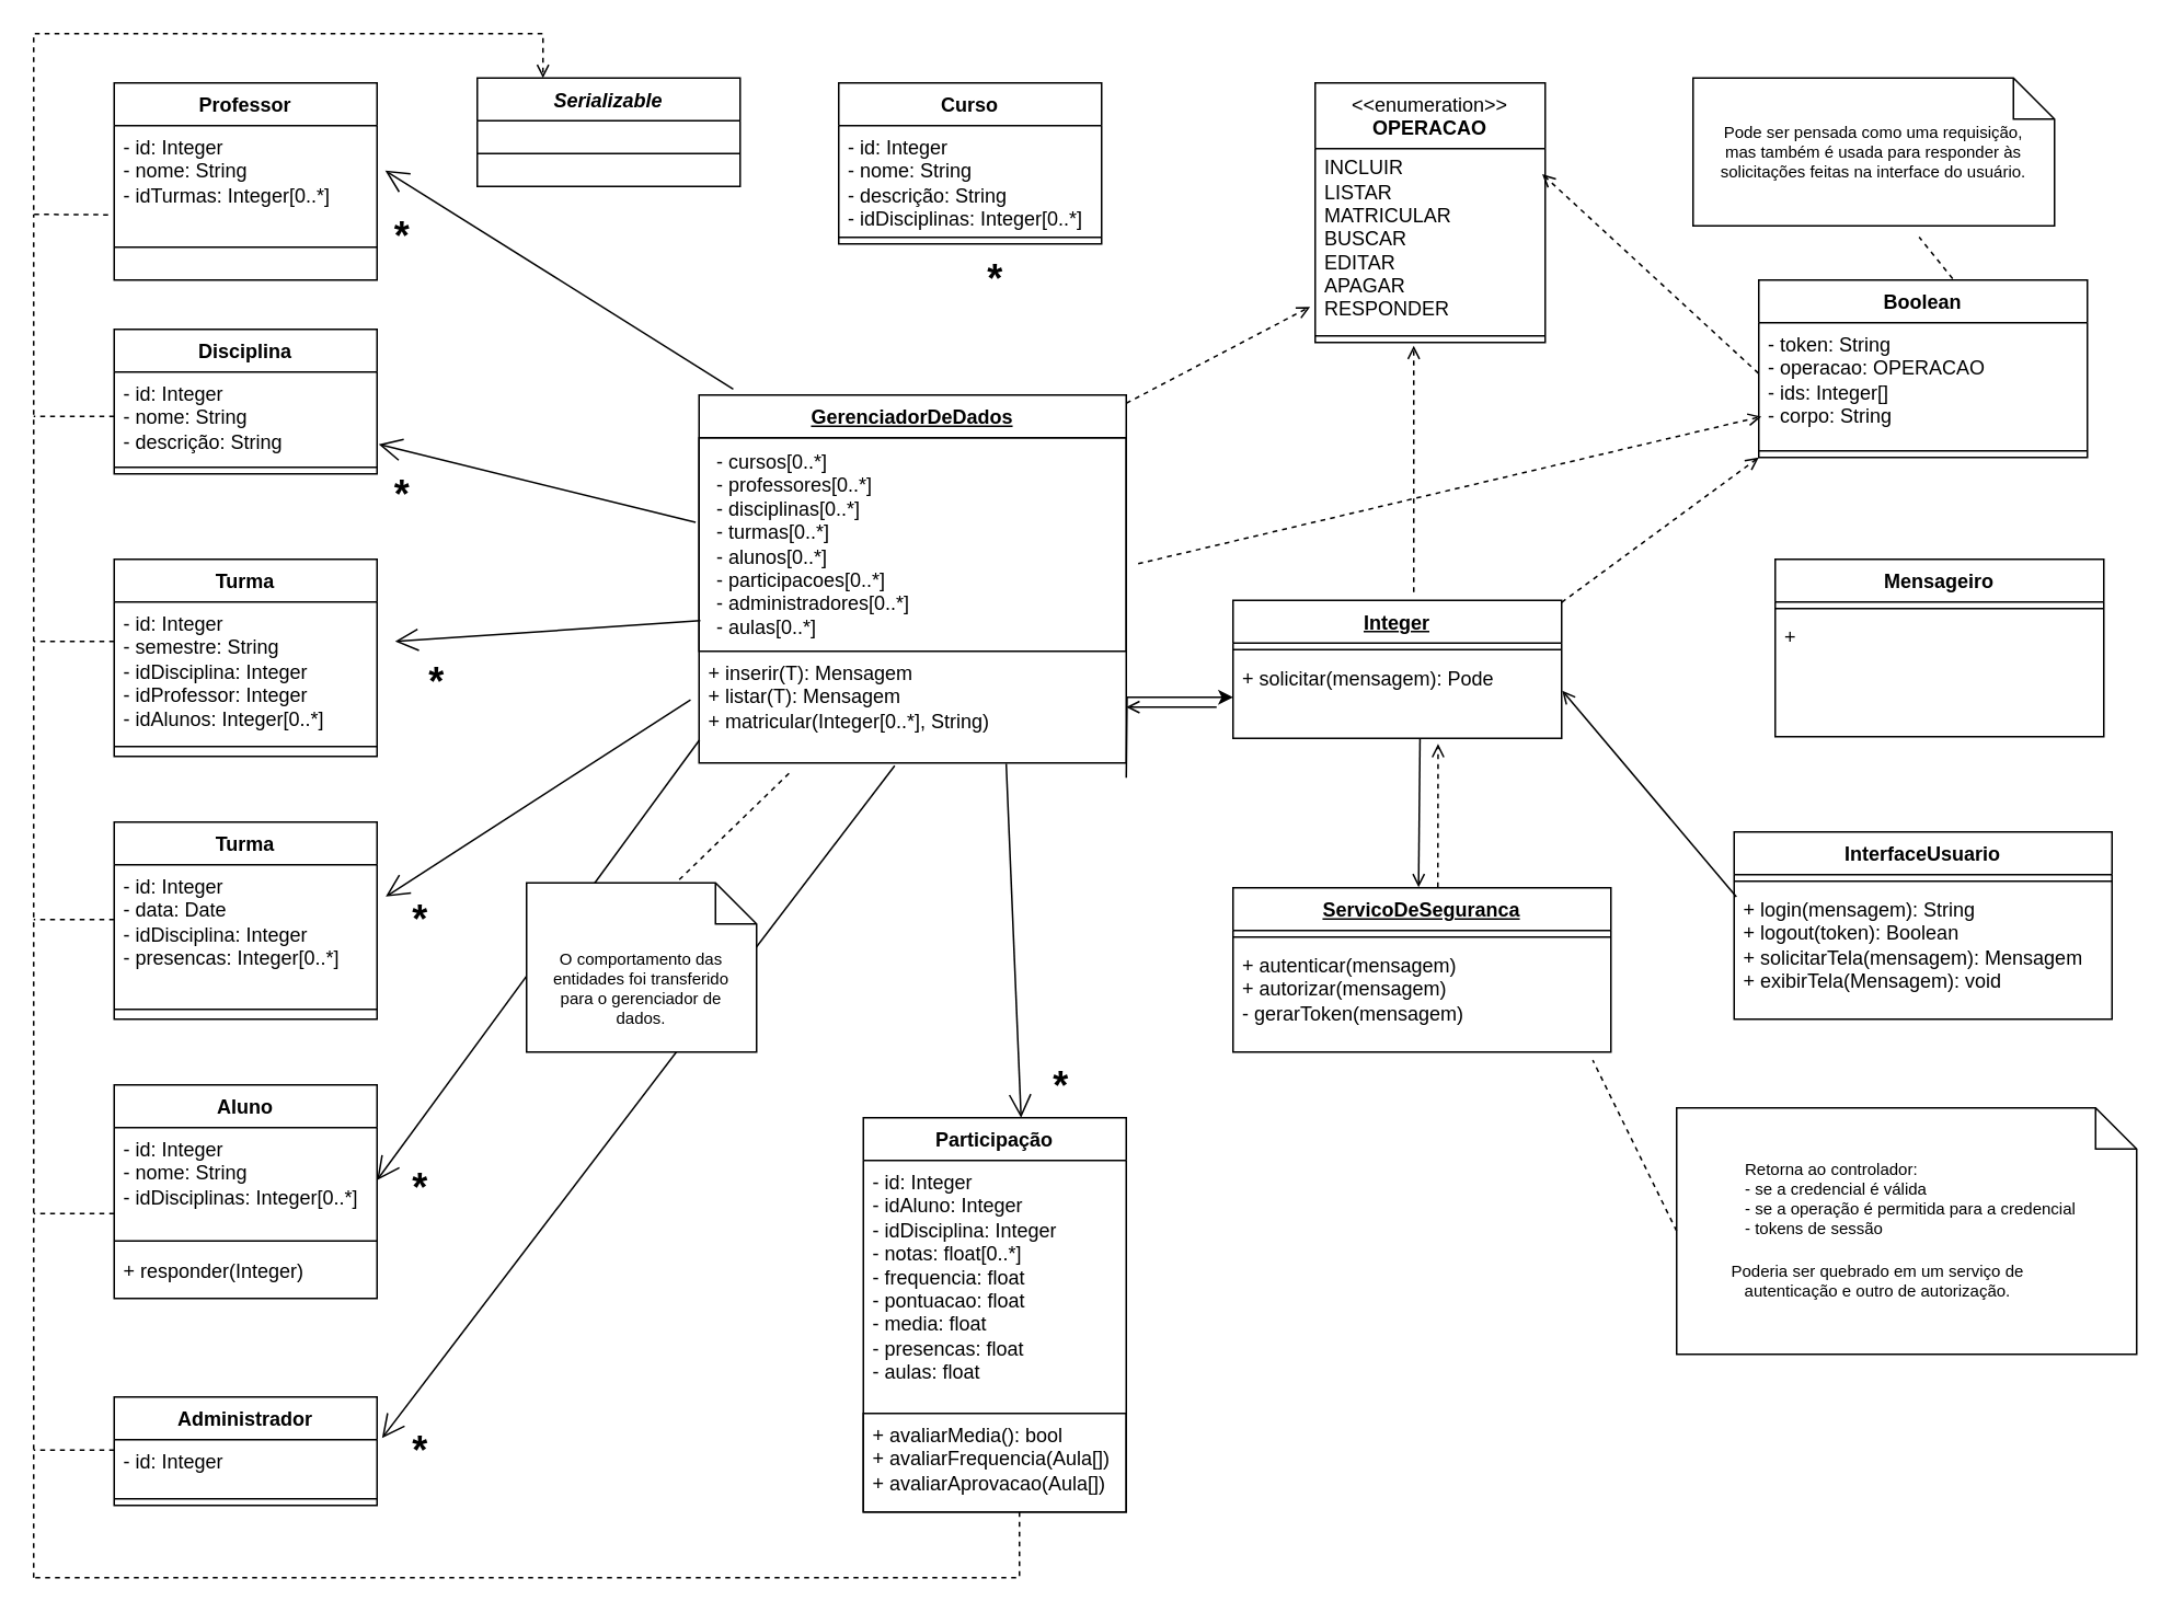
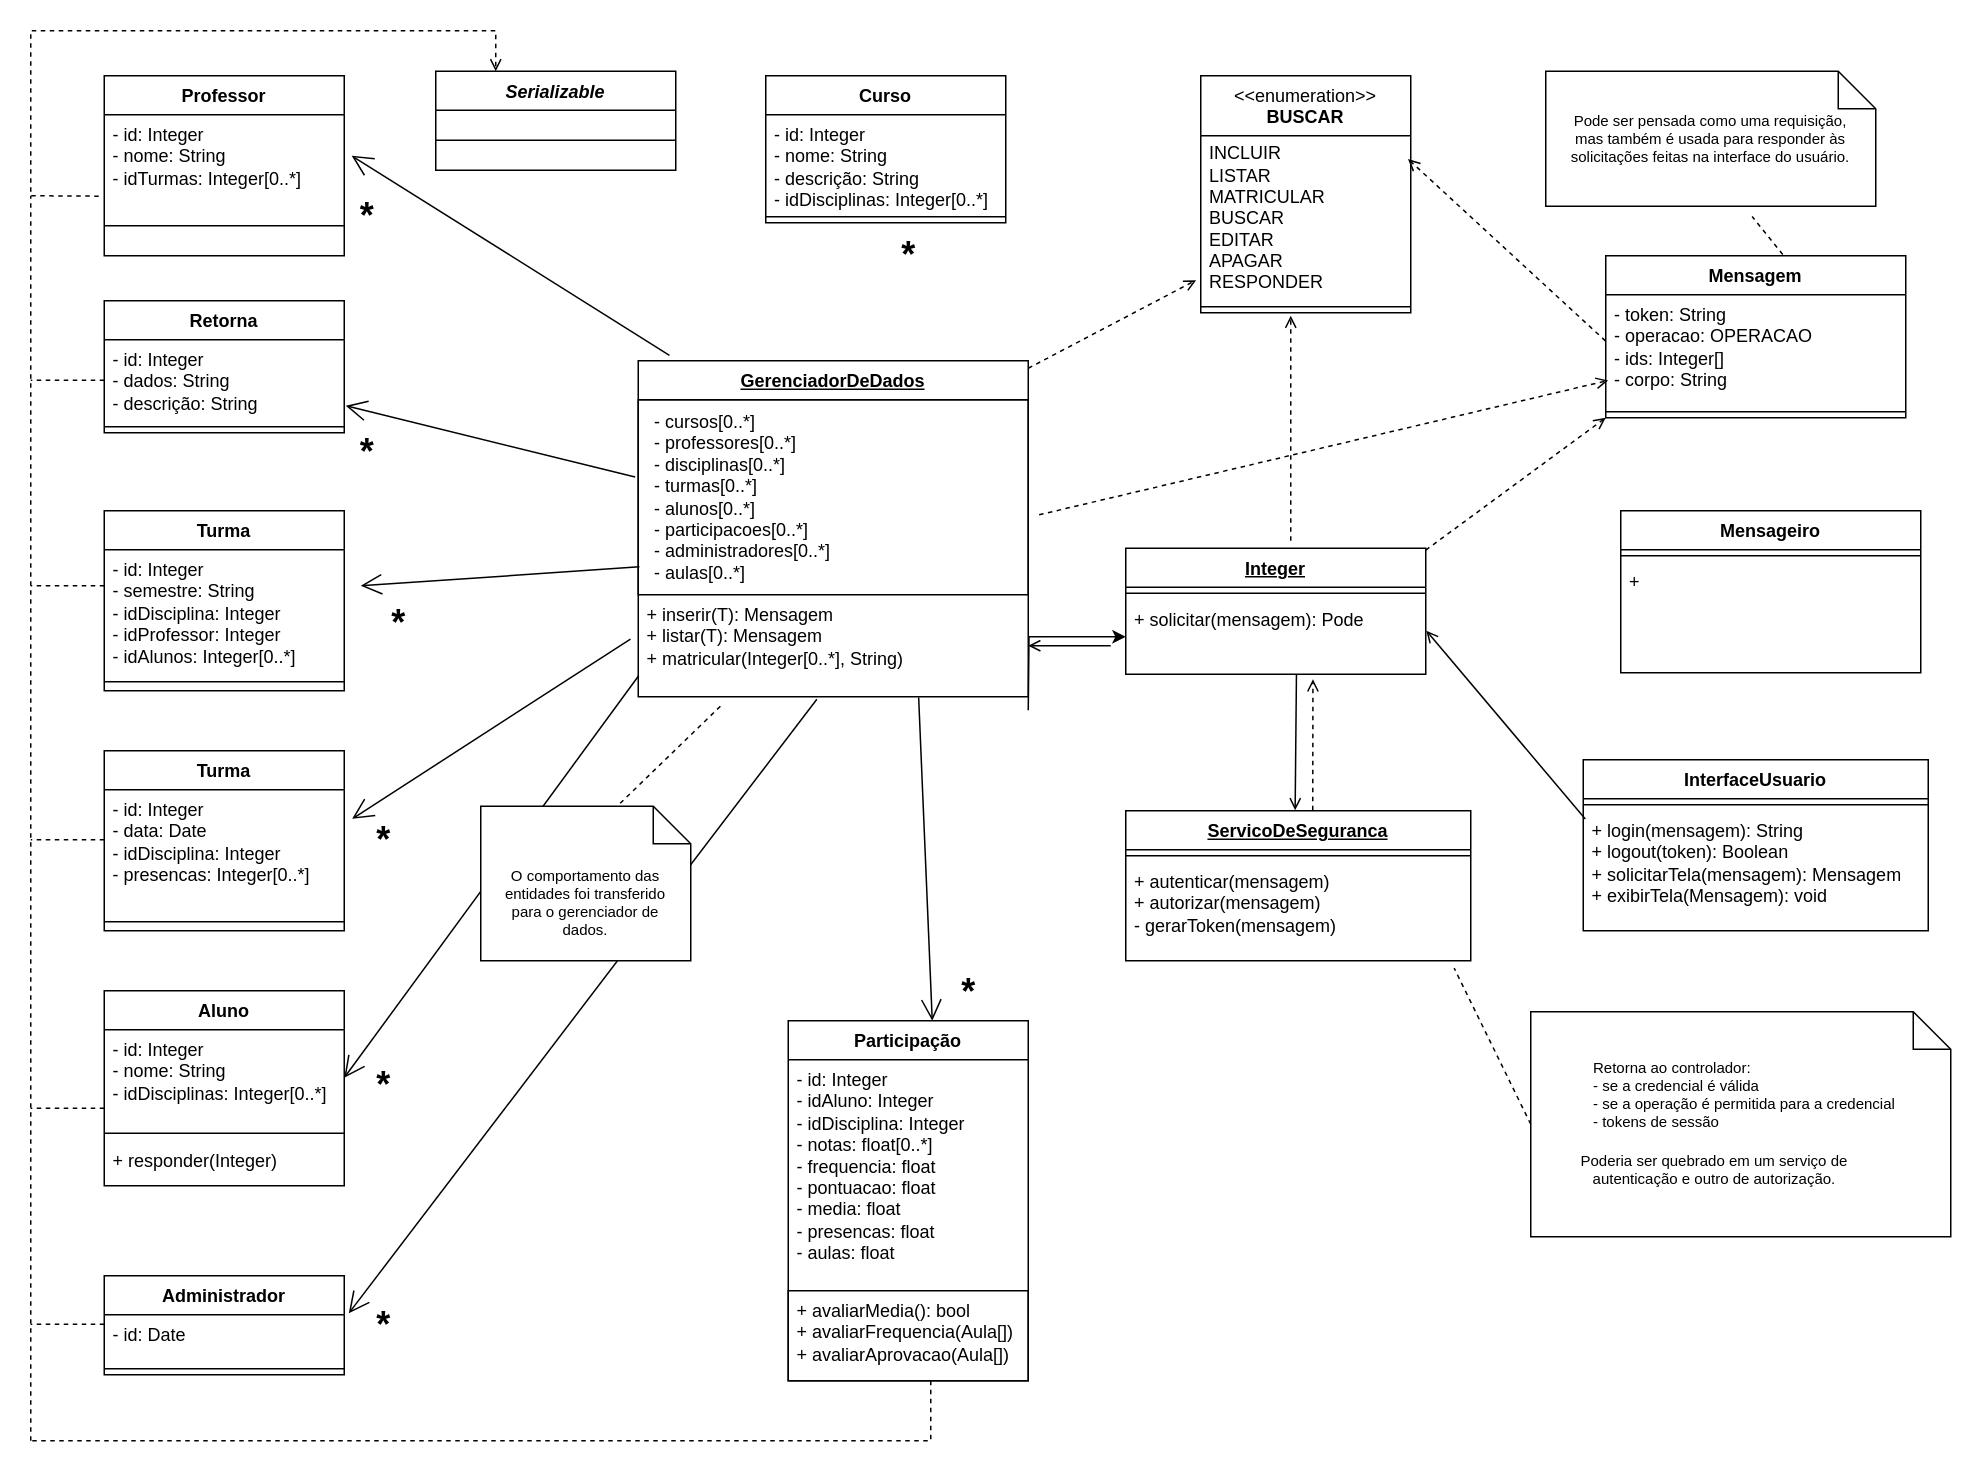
- <mxCell id="50" value="&amp;lt;&amp;lt;enumeration&amp;gt;&amp;gt;&lt;br&gt;&lt;b&gt;OPERACAO&lt;/b&gt;" style="swimlane;fontStyle=0;align=center;verticalAlign=top;childLayout=stackLayout;horizontal=1;startSize=40;horizontalStack=0;resizeParent=1;resizeParentMax=0;resizeLast=0;collapsible=0;marginBottom=0;html=1;whiteSpace=wrap;" parent="1" vertex="1"><mxGeometry x="800" y="50" width="140" height="158" as="geometry" /></mxCell>
+ <mxCell id="50" value="&amp;lt;&amp;lt;enumeration&amp;gt;&amp;gt;&lt;br&gt;&lt;b&gt;BUSCAR&lt;/b&gt;" style="swimlane;fontStyle=0;align=center;verticalAlign=top;childLayout=stackLayout;horizontal=1;startSize=40;horizontalStack=0;resizeParent=1;resizeParentMax=0;resizeLast=0;collapsible=0;marginBottom=0;html=1;whiteSpace=wrap;" parent="1" vertex="1"><mxGeometry x="800" y="50" width="140" height="158" as="geometry" /></mxCell>
- <mxCell id="47" value="Boolean" style="swimlane;fontStyle=1;align=center;verticalAlign=top;childLayout=stackLayout;horizontal=1;startSize=26;horizontalStack=0;resizeParent=1;resizeParentMax=0;resizeLast=0;collapsible=1;marginBottom=0;whiteSpace=wrap;html=1;" parent="1" vertex="1"><mxGeometry x="1070" y="170" width="200" height="108" as="geometry" /></mxCell>
+ <mxCell id="47" value="Mensagem" style="swimlane;fontStyle=1;align=center;verticalAlign=top;childLayout=stackLayout;horizontal=1;startSize=26;horizontalStack=0;resizeParent=1;resizeParentMax=0;resizeLast=0;collapsible=1;marginBottom=0;whiteSpace=wrap;html=1;" parent="1" vertex="1"><mxGeometry x="1070" y="170" width="200" height="108" as="geometry" /></mxCell>
- <mxCell id="15" value="Disciplina" style="swimlane;fontStyle=1;align=center;verticalAlign=top;childLayout=stackLayout;horizontal=1;startSize=26;horizontalStack=0;resizeParent=1;resizeParentMax=0;resizeLast=0;collapsible=1;marginBottom=0;whiteSpace=wrap;html=1;" parent="1" vertex="1"><mxGeometry x="69" y="200" width="160" height="88" as="geometry" /></mxCell>
+ <mxCell id="15" value="Retorna" style="swimlane;fontStyle=1;align=center;verticalAlign=top;childLayout=stackLayout;horizontal=1;startSize=26;horizontalStack=0;resizeParent=1;resizeParentMax=0;resizeLast=0;collapsible=1;marginBottom=0;whiteSpace=wrap;html=1;" parent="1" vertex="1"><mxGeometry x="69" y="200" width="160" height="88" as="geometry" /></mxCell>
- <mxCell id="16" value="- id: Integer&lt;div&gt;- nome: String&lt;/div&gt;- descrição: String" style="text;strokeColor=none;fillColor=none;align=left;verticalAlign=top;spacingLeft=4;spacingRight=4;overflow=hidden;rotatable=0;points=[[0,0.5],[1,0.5]];portConstraint=eastwest;whiteSpace=wrap;html=1;" parent="15" vertex="1"><mxGeometry y="26" width="160" height="54" as="geometry" /></mxCell>
+ <mxCell id="16" value="- id: Integer&lt;div&gt;- dados: String&lt;/div&gt;- descrição: String" style="text;strokeColor=none;fillColor=none;align=left;verticalAlign=top;spacingLeft=4;spacingRight=4;overflow=hidden;rotatable=0;points=[[0,0.5],[1,0.5]];portConstraint=eastwest;whiteSpace=wrap;html=1;" parent="15" vertex="1"><mxGeometry y="26" width="160" height="54" as="geometry" /></mxCell>
- <mxCell id="7" value="- id: Integer" style="text;strokeColor=none;fillColor=none;align=left;verticalAlign=top;spacingLeft=4;spacingRight=4;overflow=hidden;rotatable=0;points=[[0,0.5],[1,0.5]];portConstraint=eastwest;whiteSpace=wrap;html=1;" parent="6" vertex="1"><mxGeometry y="26" width="160" height="32" as="geometry" /></mxCell>
+ <mxCell id="7" value="- id: Date" style="text;strokeColor=none;fillColor=none;align=left;verticalAlign=top;spacingLeft=4;spacingRight=4;overflow=hidden;rotatable=0;points=[[0,0.5],[1,0.5]];portConstraint=eastwest;whiteSpace=wrap;html=1;" parent="6" vertex="1"><mxGeometry y="26" width="160" height="32" as="geometry" /></mxCell>
